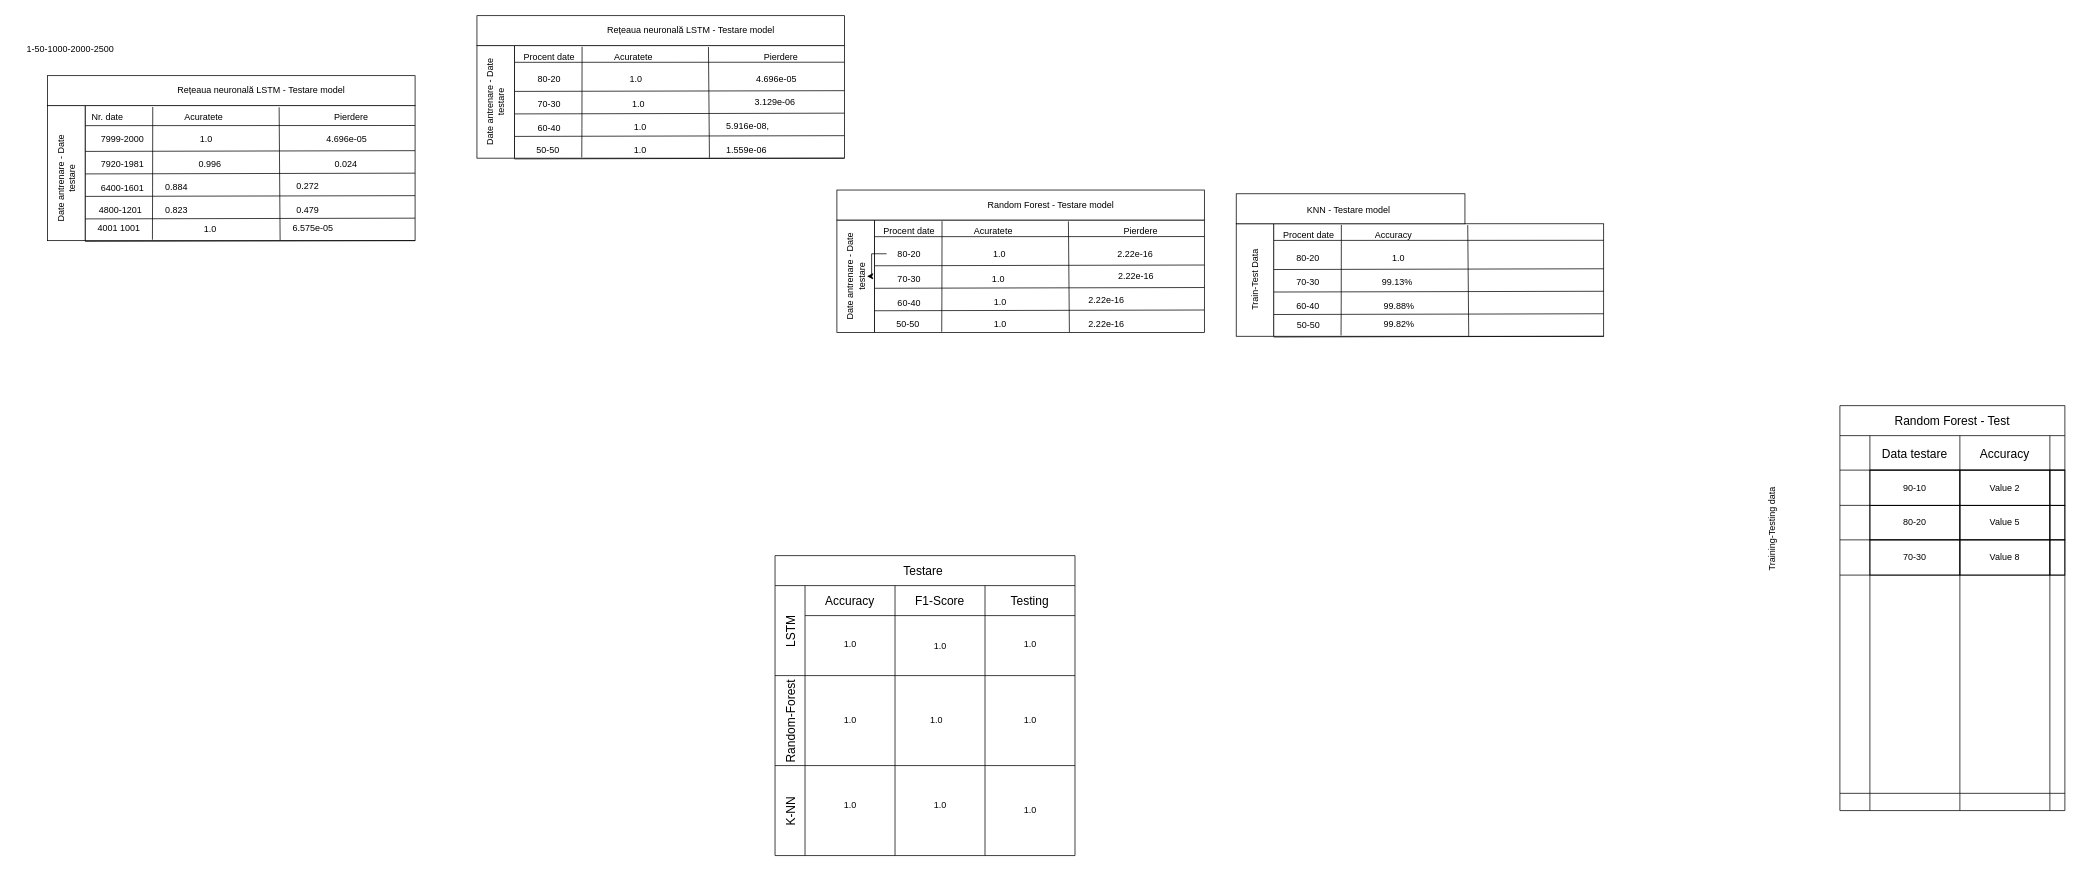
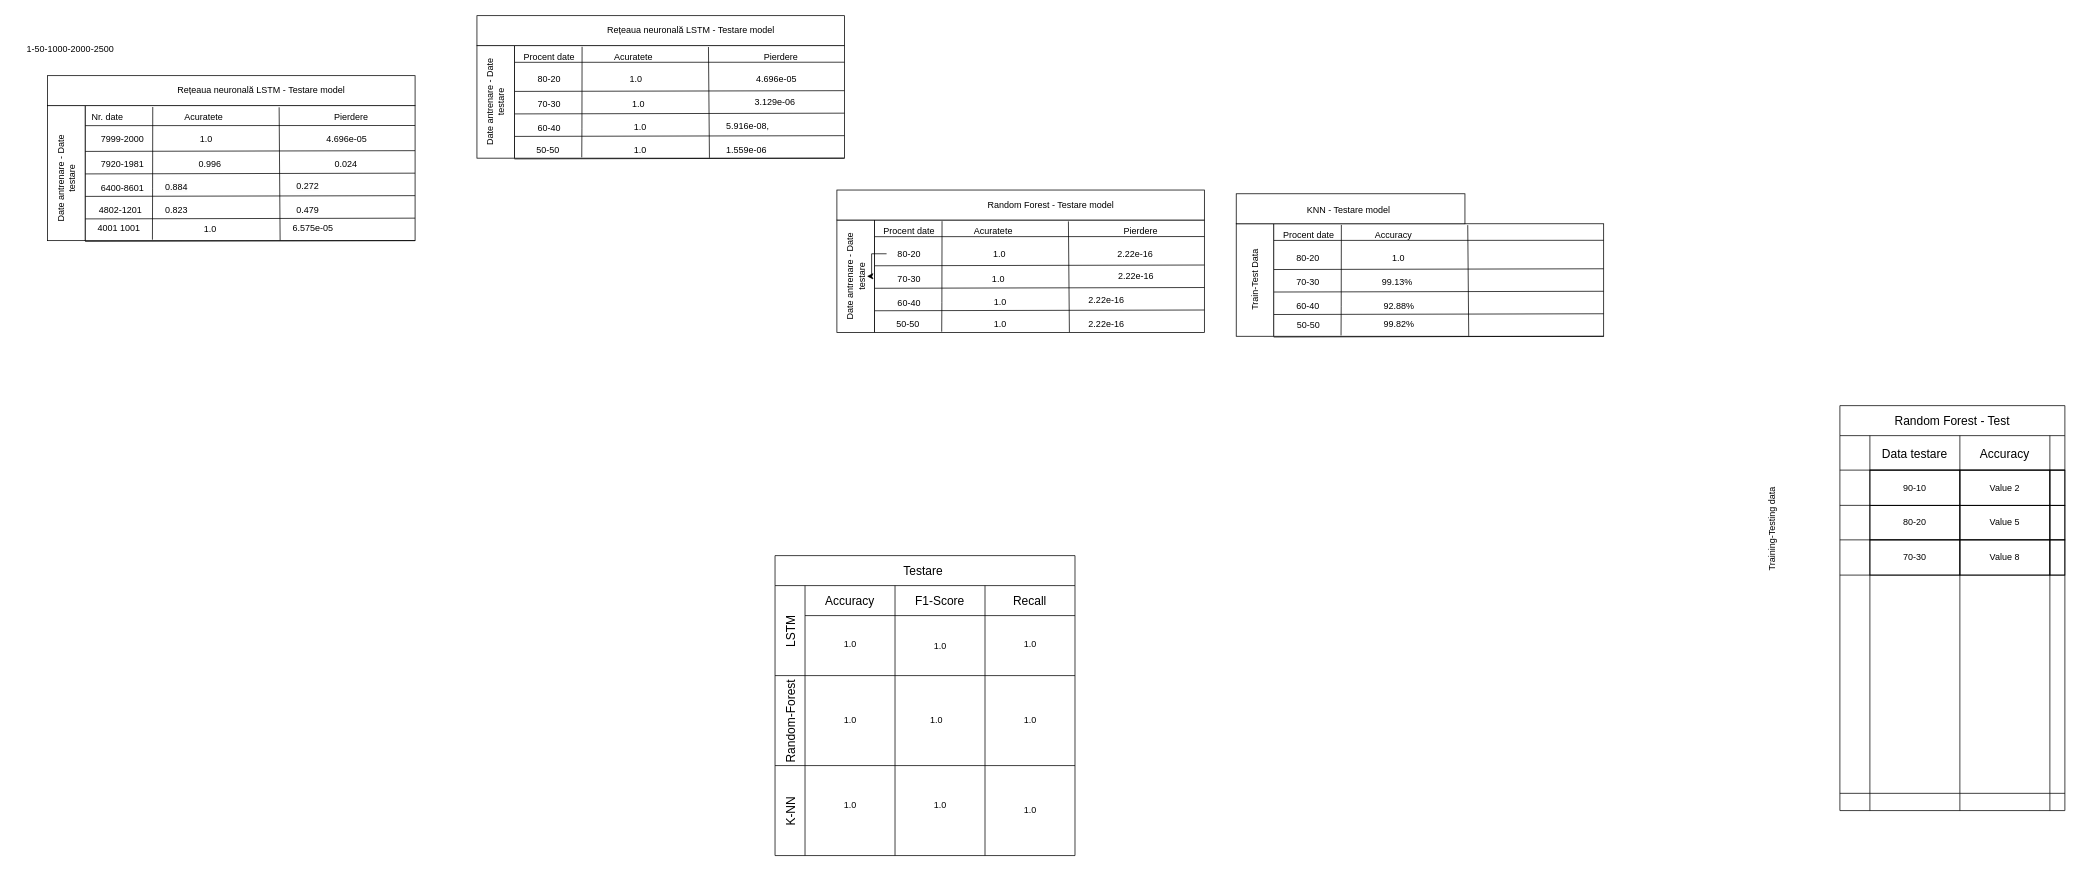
- <mxCell id="24" value="6400-1601" style="text;html=1;align=center;verticalAlign=middle;whiteSpace=wrap;rounded=0;" parent="1" vertex="1"><mxGeometry x="133" y="235" width="60" height="30" as="geometry" /></mxCell>
+ <mxCell id="24" value="6400-8601" style="text;html=1;align=center;verticalAlign=middle;whiteSpace=wrap;rounded=0;" parent="1" vertex="1"><mxGeometry x="133" y="235" width="60" height="30" as="geometry" /></mxCell>
- <mxCell id="27" value="  4800-1201" style="text;whiteSpace=wrap;" parent="1" vertex="1"><mxGeometry x="123" y="265" width="90" height="40" as="geometry" /></mxCell>
+ <mxCell id="27" value="  4802-1201" style="text;whiteSpace=wrap;" parent="1" vertex="1"><mxGeometry x="123" y="265" width="90" height="40" as="geometry" /></mxCell>
- <mxCell id="131" value="&lt;div style=&quot;text-align: center;&quot;&gt;99.88%&lt;/div&gt;" style="text;whiteSpace=wrap;html=1;" parent="1" vertex="1"><mxGeometry x="1843" y="392.5" width="150" height="40" as="geometry" /></mxCell>
+ <mxCell id="131" value="&lt;div style=&quot;text-align: center;&quot;&gt;92.88%&lt;/div&gt;" style="text;whiteSpace=wrap;html=1;" parent="1" vertex="1"><mxGeometry x="1843" y="392.5" width="150" height="40" as="geometry" /></mxCell>
- <mxCell id="40" value="Testing" style="swimlane;swimlaneHead=0;swimlaneBody=0;fontStyle=0;strokeColor=inherit;connectable=0;fillColor=none;startSize=40;collapsible=0;recursiveResize=0;expand=0;fontSize=16;" parent="35" vertex="1"><mxGeometry x="280" width="120" height="120" as="geometry"><mxRectangle width="120" height="120" as="alternateBounds" /></mxGeometry></mxCell>
+ <mxCell id="40" value="Recall" style="swimlane;swimlaneHead=0;swimlaneBody=0;fontStyle=0;strokeColor=inherit;connectable=0;fillColor=none;startSize=40;collapsible=0;recursiveResize=0;expand=0;fontSize=16;" parent="35" vertex="1"><mxGeometry x="280" width="120" height="120" as="geometry"><mxRectangle width="120" height="120" as="alternateBounds" /></mxGeometry></mxCell>
